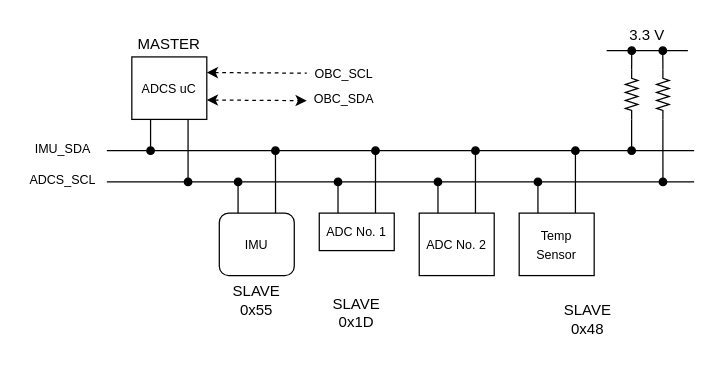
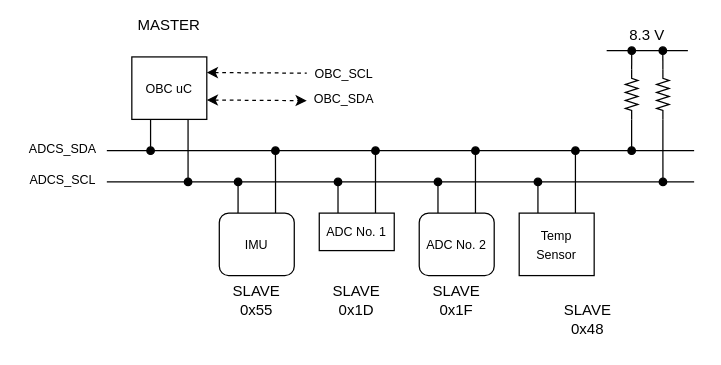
- <mxCell id="29" value="3.3 V" style="text;html=1;strokeColor=none;fillColor=none;align=center;verticalAlign=middle;whiteSpace=wrap;rounded=0;" vertex="1" parent="1"><mxGeometry x="485" y="20" width="65" height="15" as="geometry" /></mxCell>
+ <mxCell id="29" value="8.3 V" style="text;html=1;strokeColor=none;fillColor=none;align=center;verticalAlign=middle;whiteSpace=wrap;rounded=0;" vertex="1" parent="1"><mxGeometry x="485" y="20" width="65" height="15" as="geometry" /></mxCell>
- <mxCell id="18" value="MASTER" style="text;html=1;strokeColor=none;fillColor=none;align=center;verticalAlign=middle;whiteSpace=wrap;rounded=0;" vertex="1" parent="1"><mxGeometry x="105" y="25" width="60" height="20" as="geometry" /></mxCell>
+ <mxCell id="18" value="MASTER" style="text;html=1;strokeColor=none;fillColor=none;align=center;verticalAlign=middle;whiteSpace=wrap;rounded=0;" vertex="1" parent="1"><mxGeometry x="105" y="10" width="60" height="20" as="geometry" /></mxCell>
- <mxCell id="4" value="&lt;font style=&quot;font-size: 10px;&quot;&gt;ADCS uC&lt;/font&gt;" style="rounded=0;whiteSpace=wrap;html=1;" parent="1" vertex="1"><mxGeometry x="105" y="45" width="60" height="50" as="geometry" /></mxCell>
+ <mxCell id="4" value="&lt;font style=&quot;font-size: 10px;&quot;&gt;OBC uC&lt;/font&gt;" style="rounded=0;whiteSpace=wrap;html=1;" parent="1" vertex="1"><mxGeometry x="105" y="45" width="60" height="50" as="geometry" /></mxCell>
- <mxCell id="14" value="IMU_SDA" style="text;html=1;strokeColor=none;fillColor=none;align=center;verticalAlign=middle;whiteSpace=wrap;rounded=0;fontSize=10;" parent="1" vertex="1"><mxGeometry x="20" y="110" width="60" height="15" as="geometry" /></mxCell>
+ <mxCell id="14" value="ADCS_SDA" style="text;html=1;strokeColor=none;fillColor=none;align=center;verticalAlign=middle;whiteSpace=wrap;rounded=0;fontSize=10;" parent="1" vertex="1"><mxGeometry x="20" y="110" width="60" height="15" as="geometry" /></mxCell>
- <mxCell id="13" value="&lt;span style=&quot;font-size: 10px;&quot;&gt;ADC No. 2&lt;/span&gt;" style="rounded=0;whiteSpace=wrap;html=1;" parent="1" vertex="1"><mxGeometry x="335" y="170" width="60" height="50" as="geometry" /></mxCell>
+ <mxCell id="13" value="&lt;span style=&quot;font-size: 10px;&quot;&gt;ADC No. 2&lt;/span&gt;" style="whiteSpace=wrap;html=1;rounded=1;" parent="1" vertex="1"><mxGeometry x="335" y="170" width="60" height="50" as="geometry" /></mxCell>
+ <mxCell id="32" value="SLAVE&lt;br&gt;0x1F" style="text;html=1;strokeColor=none;fillColor=none;align=center;verticalAlign=middle;whiteSpace=wrap;rounded=0;" vertex="1" parent="1"><mxGeometry x="335" y="225" width="60" height="30" as="geometry" /></mxCell>
- <mxCell id="31" value="SLAVE&lt;br&gt;0x1D" style="text;html=1;strokeColor=none;fillColor=none;align=center;verticalAlign=middle;whiteSpace=wrap;rounded=0;" vertex="1" parent="1"><mxGeometry x="255" y="235" width="60" height="30" as="geometry" /></mxCell>
+ <mxCell id="31" value="SLAVE&lt;br&gt;0x1D" style="text;html=1;strokeColor=none;fillColor=none;align=center;verticalAlign=middle;whiteSpace=wrap;rounded=0;" vertex="1" parent="1"><mxGeometry x="255" y="225" width="60" height="30" as="geometry" /></mxCell>
